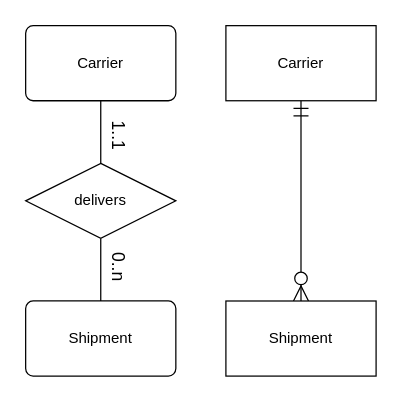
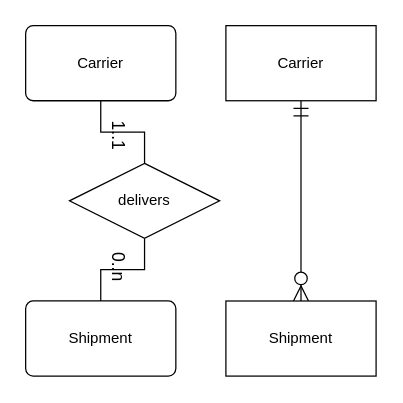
- <mxCell id="3" value="delivers" style="shape=rhombus;perimeter=rhombusPerimeter;whiteSpace=wrap;html=1;align=center;" parent="1" vertex="1"><mxGeometry x="20" y="130" width="120" height="60" as="geometry" /></mxCell>
+ <mxCell id="3" value="delivers" style="shape=rhombus;perimeter=rhombusPerimeter;whiteSpace=wrap;html=1;align=center;" parent="1" vertex="1"><mxGeometry x="55" y="130" width="120" height="60" as="geometry" /></mxCell>
